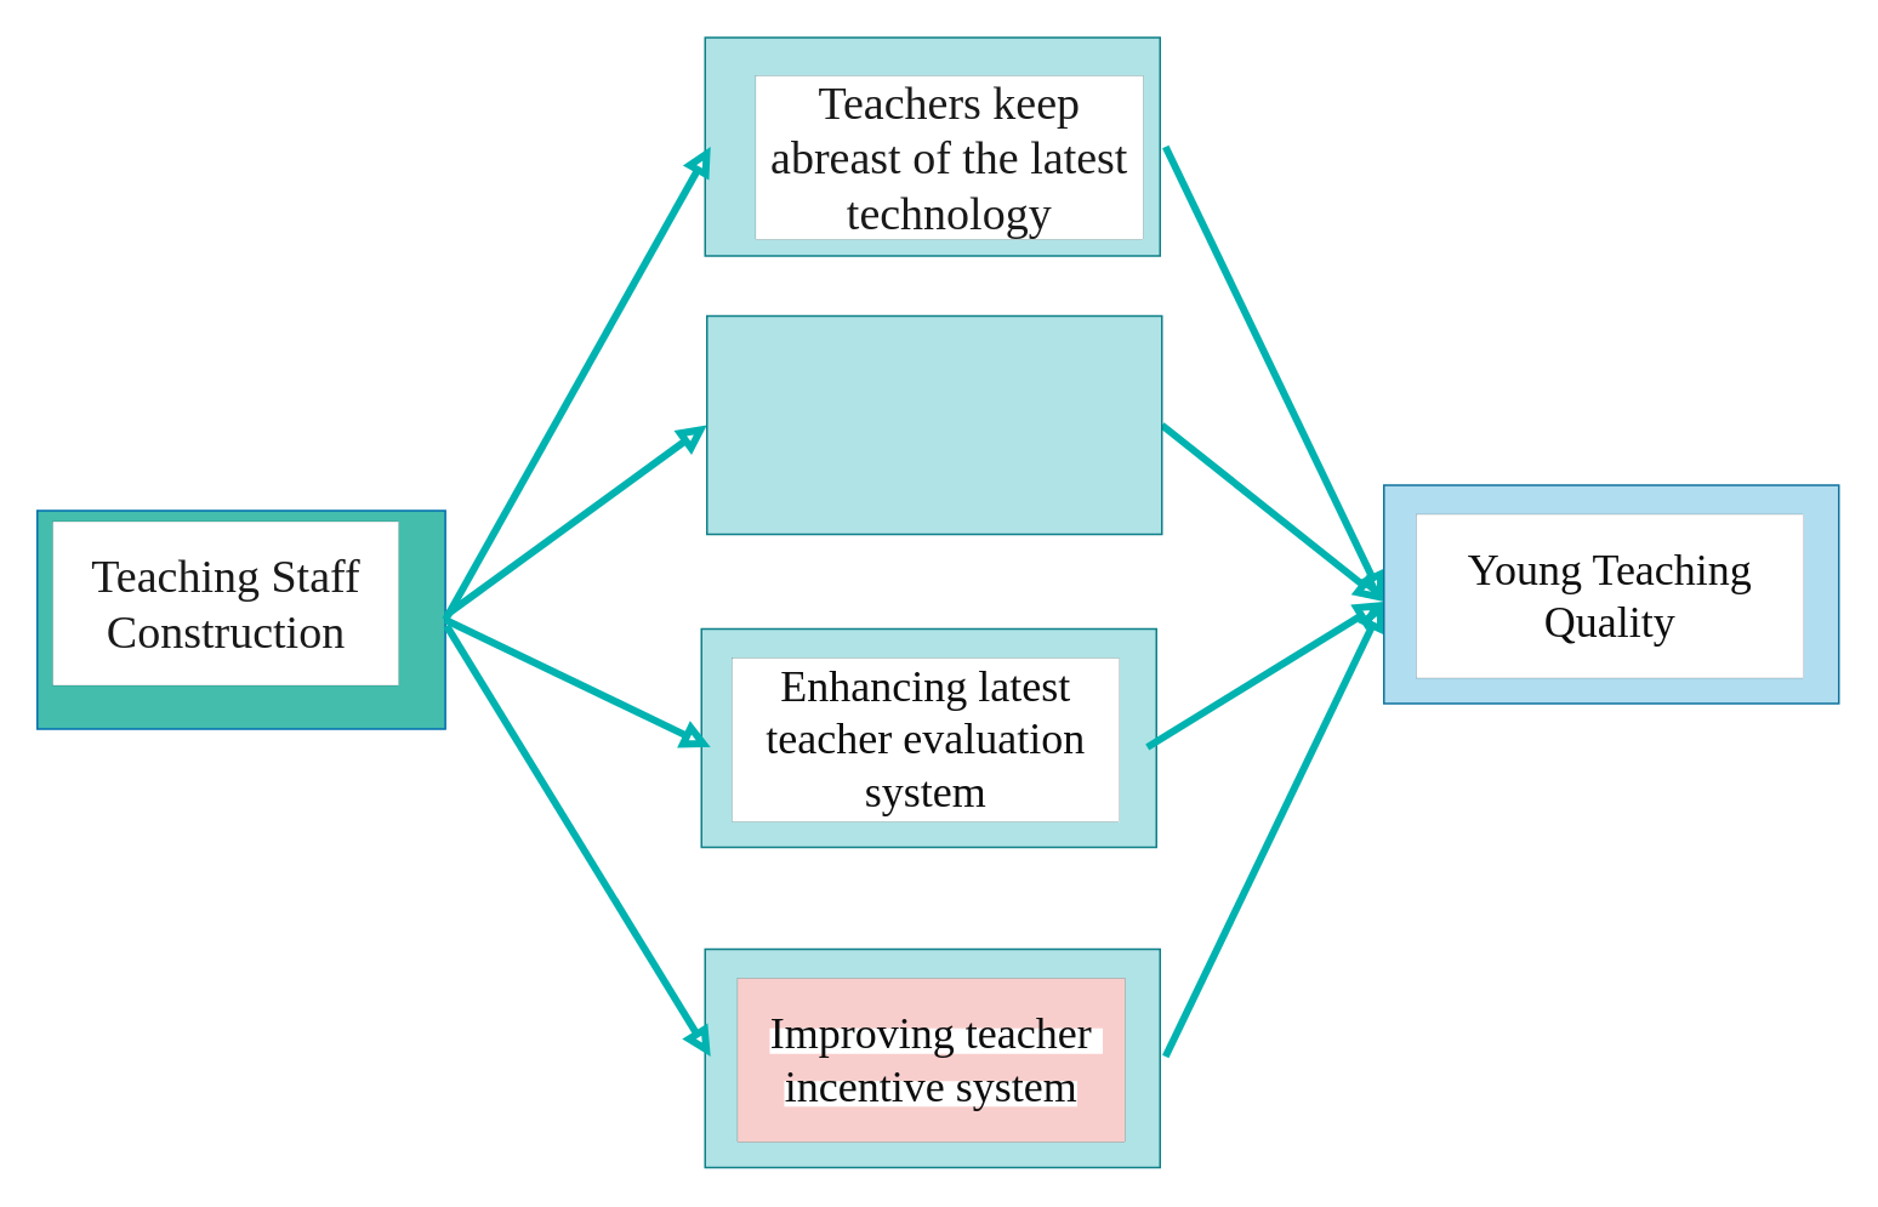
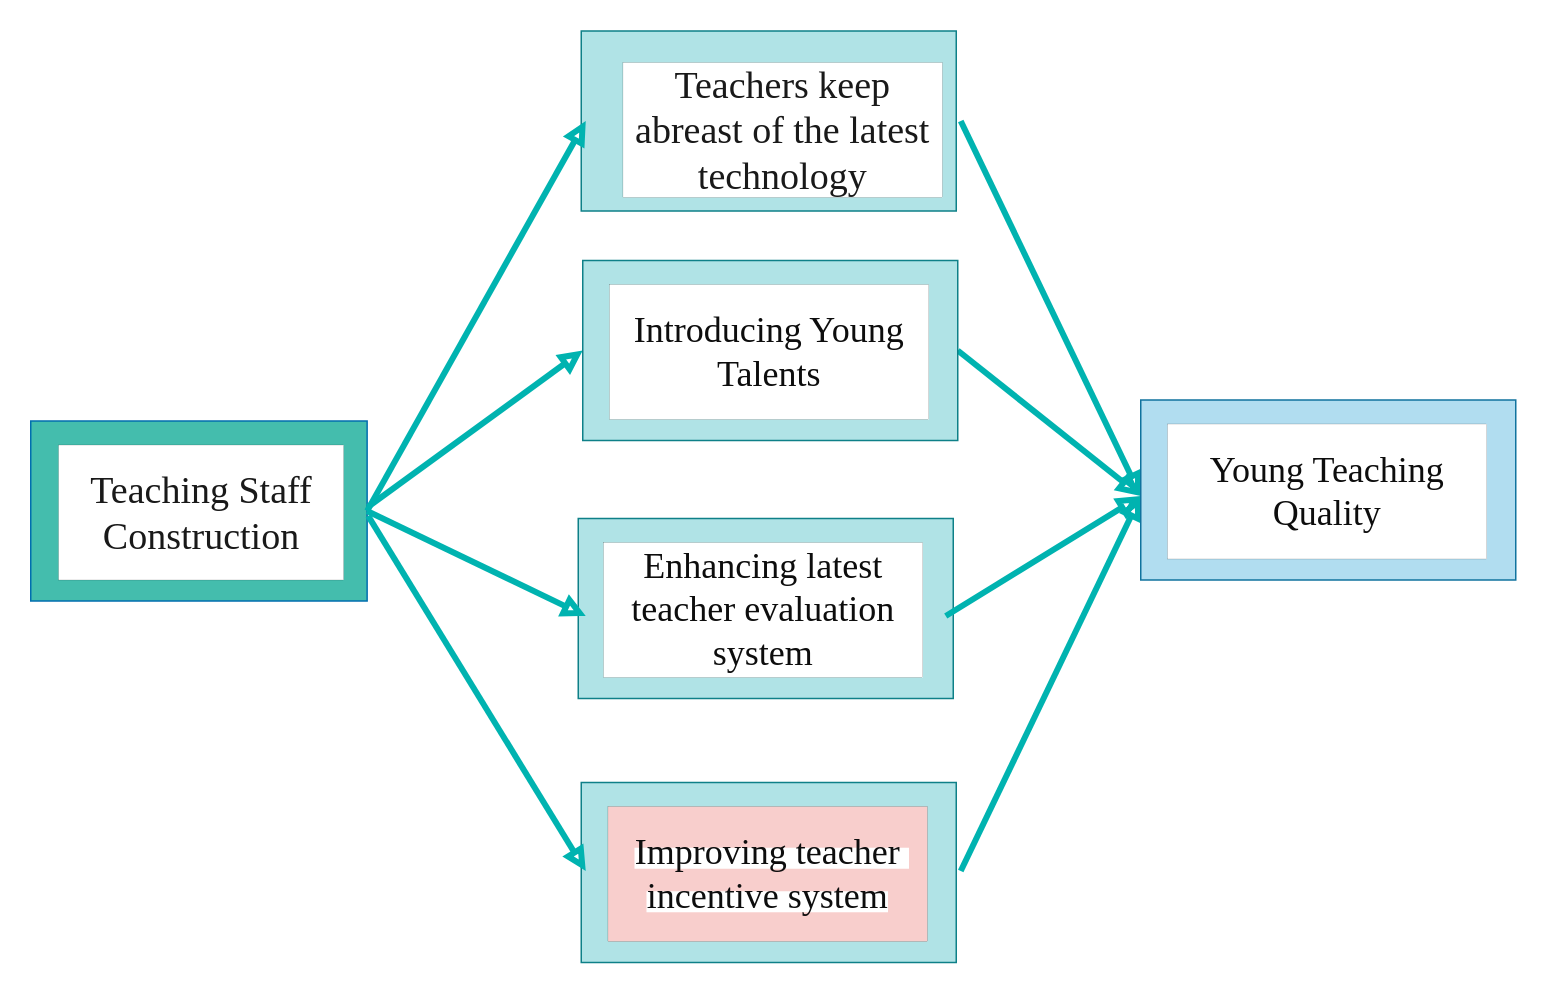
+ <mxCell id="12" value="&lt;span style=&quot;color: rgb(13, 13, 13); text-align: start; white-space-collapse: preserve; background-color: rgb(255, 255, 255);&quot;&gt;&lt;font style=&quot;font-size: 24px;&quot; face=&quot;Times New Roman&quot;&gt;Introducing Young Talents&lt;/font&gt;&lt;/span&gt;" style="rounded=0;whiteSpace=wrap;html=1;strokeColor=#000000;strokeWidth=0;" vertex="1" parent="9"><mxGeometry x="17.808" y="16" width="212.962" height="90" as="geometry" /></mxCell>
- <mxCell id="4" value="&lt;span style=&quot;color: rgb(25, 25, 25); font-family: &amp;quot;Times New Roman&amp;quot;; font-size: 25.333px; white-space-collapse: preserve; background-color: rgb(255, 255, 255);&quot;&gt;Teaching Staff Construction&lt;/span&gt;" style="rounded=0;whiteSpace=wrap;html=1;strokeColor=#000000;strokeWidth=0;" vertex="1" parent="2"><mxGeometry x="8.525" y="6" width="190.124" height="90" as="geometry" /></mxCell>
+ <mxCell id="4" value="&lt;span style=&quot;color: rgb(25, 25, 25); font-family: &amp;quot;Times New Roman&amp;quot;; font-size: 25.333px; white-space-collapse: preserve; background-color: rgb(255, 255, 255);&quot;&gt;Teaching Staff Construction&lt;/span&gt;" style="rounded=0;whiteSpace=wrap;html=1;strokeColor=#000000;strokeWidth=0;" vertex="1" parent="2"><mxGeometry x="18.525" y="16" width="190.124" height="90" as="geometry" /></mxCell>
